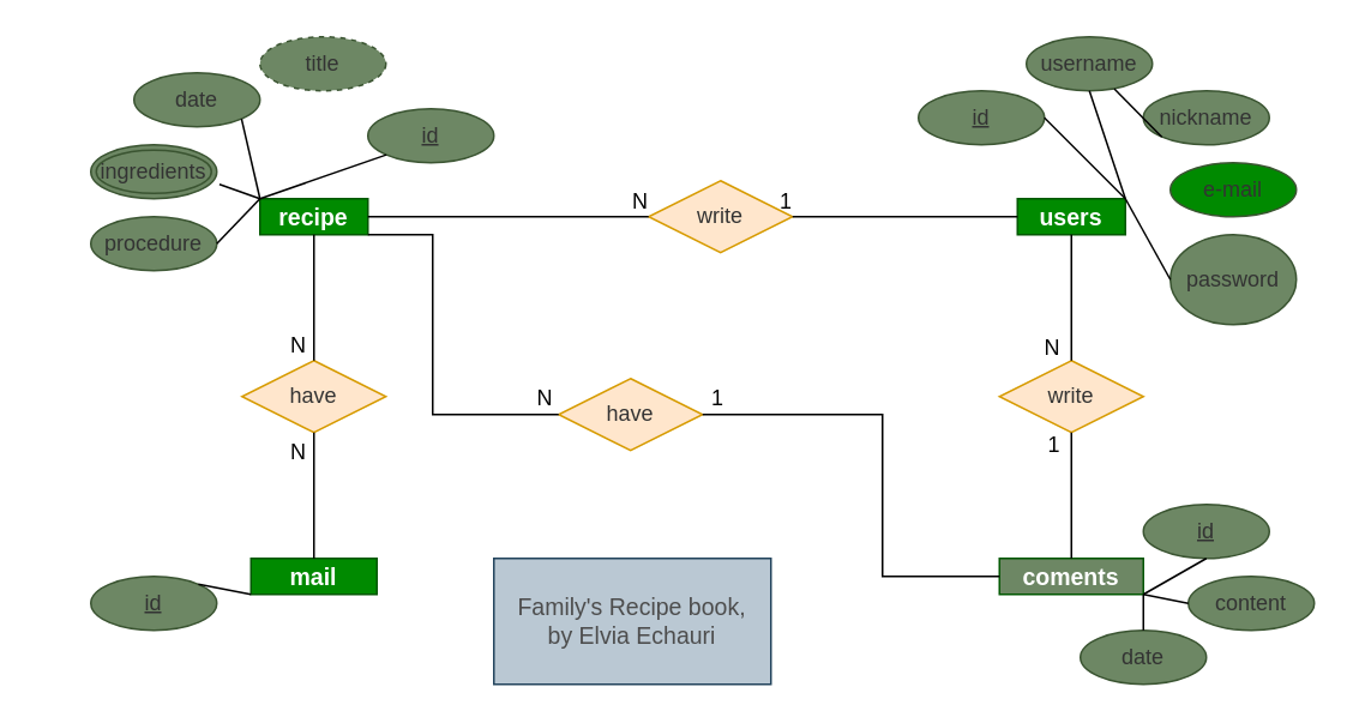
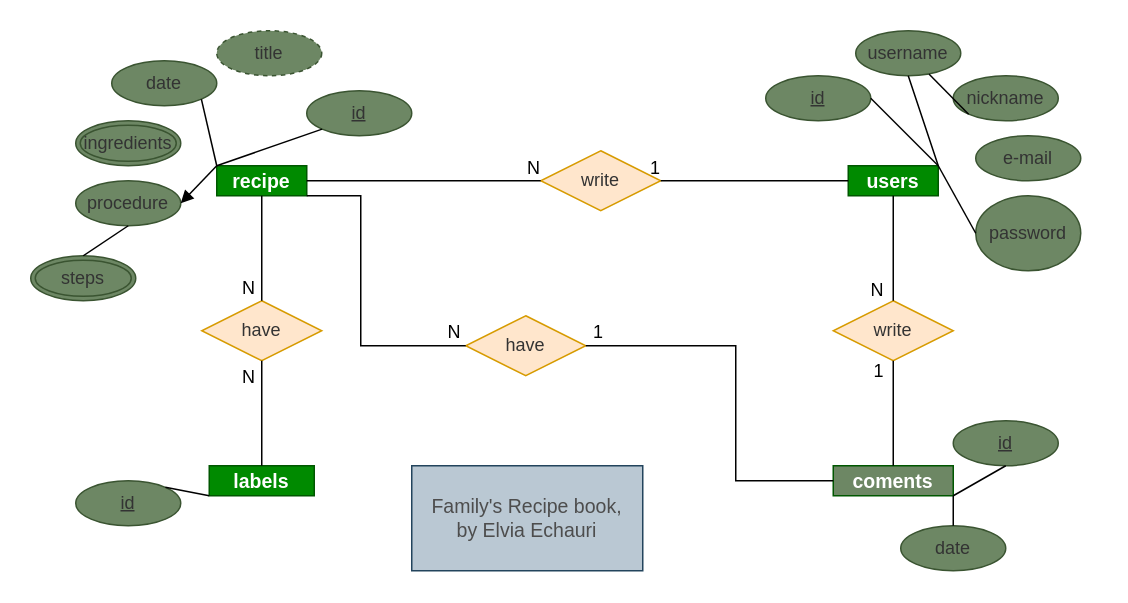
- <mxCell id="19" value="e-mail" style="ellipse;whiteSpace=wrap;html=1;align=center;fillColor=#008a00;fontColor=#333333;strokeColor=#3A5431;" vertex="1" parent="1"><mxGeometry x="650" y="90" width="70" height="30" as="geometry" /></mxCell>
+ <mxCell id="19" value="e-mail" style="ellipse;whiteSpace=wrap;html=1;align=center;fillColor=#6d8764;fontColor=#333333;strokeColor=#3A5431;" vertex="1" parent="1"><mxGeometry x="650" y="90" width="70" height="30" as="geometry" /></mxCell>
- <mxCell id="43" value="" style="endArrow=none;html=1;rounded=0;fontSize=13;fontColor=#006600;exitX=0;exitY=0;exitDx=0;exitDy=0;entryX=1.021;entryY=0.733;entryDx=0;entryDy=0;spacing=5;entryPerimeter=0;" edge="1" parent="1" source="2" target="12"><mxGeometry relative="1" as="geometry"><mxPoint x="143.749" y="75.607" as="sourcePoint" /><mxPoint x="154" y="120" as="targetPoint" /></mxGeometry></mxCell>
- <mxCell id="44" value="" style="endArrow=none;html=1;rounded=0;fontSize=13;fontColor=#006600;entryX=1;entryY=0.5;entryDx=0;entryDy=0;spacing=5;exitX=0;exitY=0;exitDx=0;exitDy=0;" edge="1" parent="1" source="2" target="14"><mxGeometry relative="1" as="geometry"><mxPoint x="160" y="120" as="sourcePoint" /><mxPoint x="131.47" y="111.99" as="targetPoint" /></mxGeometry></mxCell>
+ <mxCell id="44" value="" style="endArrow=block;html=1;rounded=0;fontSize=13;fontColor=#006600;entryX=1;entryY=0.5;entryDx=0;entryDy=0;spacing=5;exitX=0;exitY=0;exitDx=0;exitDy=0;" edge="1" parent="1" source="2" target="14"><mxGeometry relative="1" as="geometry"><mxPoint x="160" y="120" as="sourcePoint" /><mxPoint x="131.47" y="111.99" as="targetPoint" /></mxGeometry></mxCell>
+ <mxCell id="45" value="" style="endArrow=none;html=1;rounded=0;fontSize=13;fontColor=#006600;exitX=0.5;exitY=0;exitDx=0;exitDy=0;entryX=0.5;entryY=1;entryDx=0;entryDy=0;spacing=5;" edge="1" parent="1" source="13" target="14"><mxGeometry relative="1" as="geometry"><mxPoint x="164" y="130" as="sourcePoint" /><mxPoint x="141.47" y="121.99" as="targetPoint" /></mxGeometry></mxCell>
+ <mxCell id="13" value="steps" style="ellipse;shape=doubleEllipse;margin=3;whiteSpace=wrap;html=1;align=center;fillColor=#6d8764;fontColor=#333333;strokeColor=#3A5431;" vertex="1" parent="1"><mxGeometry x="20" y="170" width="70" height="30" as="geometry" /></mxCell>
- <mxCell id="5" value="mail" style="whiteSpace=wrap;html=1;align=center;fillColor=#008a00;fontColor=#ffffff;strokeColor=#005700;fontStyle=1;fontSize=13;" vertex="1" parent="1"><mxGeometry x="139" y="310" width="70" height="20" as="geometry" /></mxCell>
+ <mxCell id="5" value="labels" style="whiteSpace=wrap;html=1;align=center;fillColor=#008a00;fontColor=#ffffff;strokeColor=#005700;fontStyle=1;fontSize=13;" vertex="1" parent="1"><mxGeometry x="139" y="310" width="70" height="20" as="geometry" /></mxCell>
- <mxCell id="48" value="" style="endArrow=none;html=1;rounded=0;fontSize=13;fontColor=#006600;exitX=0;exitY=0.5;exitDx=0;exitDy=0;entryX=1;entryY=1;entryDx=0;entryDy=0;spacing=5;" edge="1" parent="1" source="16" target="4"><mxGeometry relative="1" as="geometry"><mxPoint x="204" y="170" as="sourcePoint" /><mxPoint x="181.47" y="161.99" as="targetPoint" /></mxGeometry></mxCell>
- <mxCell id="16" value="content" style="ellipse;whiteSpace=wrap;html=1;align=center;fillColor=#6d8764;fontColor=#333333;strokeColor=#3A5431;" vertex="1" parent="1"><mxGeometry x="660" y="320" width="70" height="30" as="geometry" /></mxCell>
